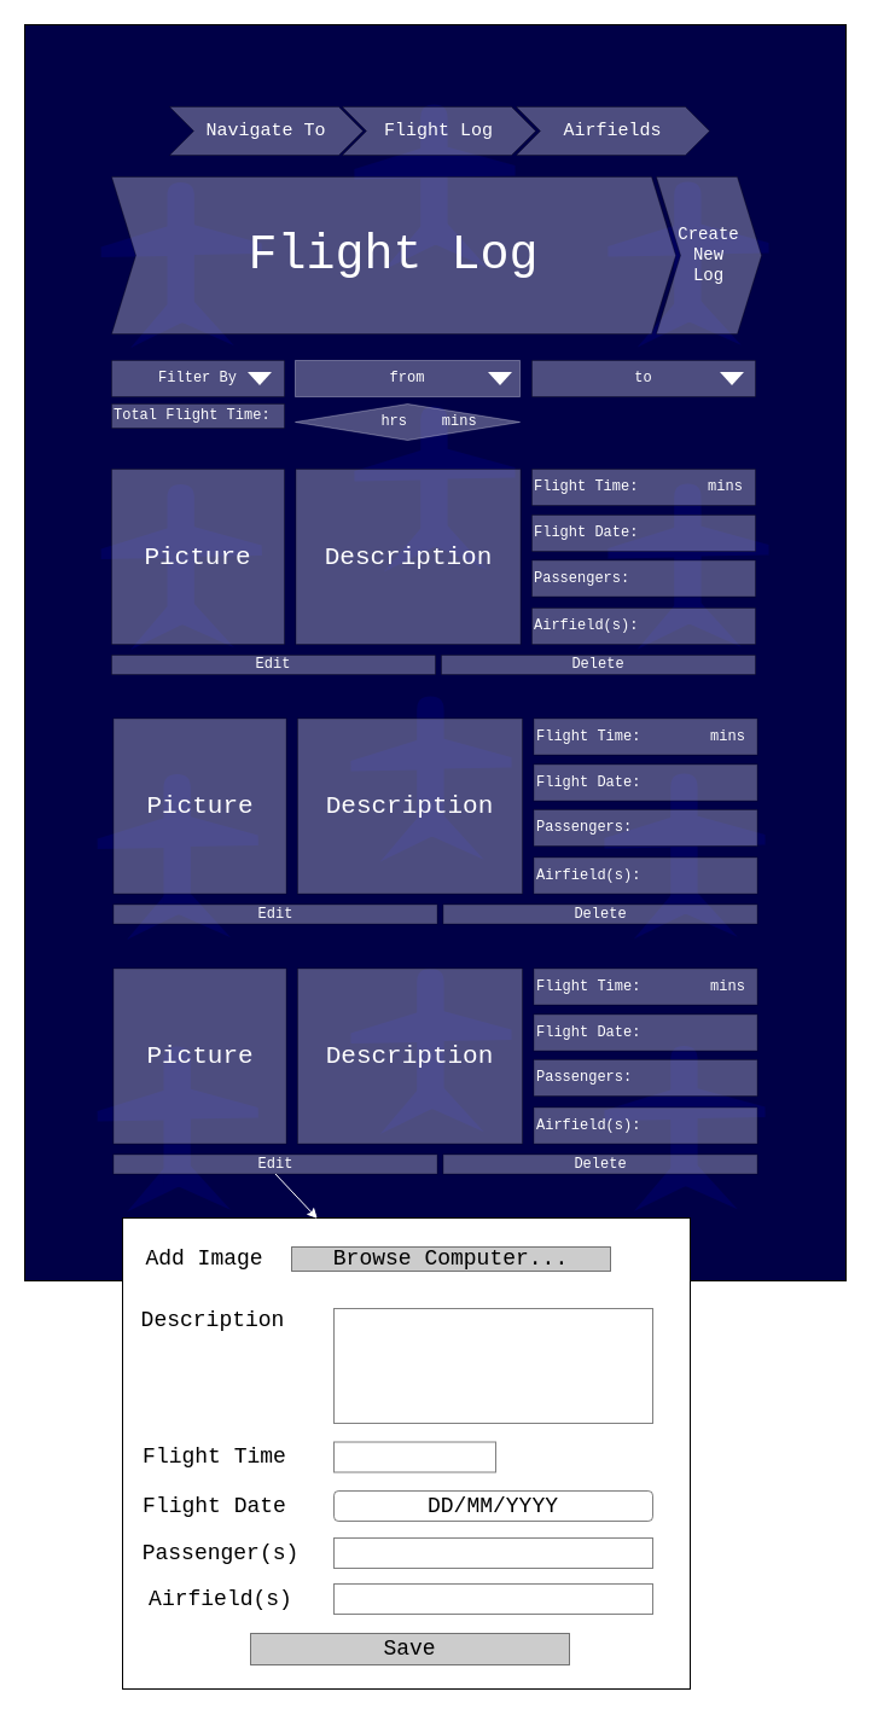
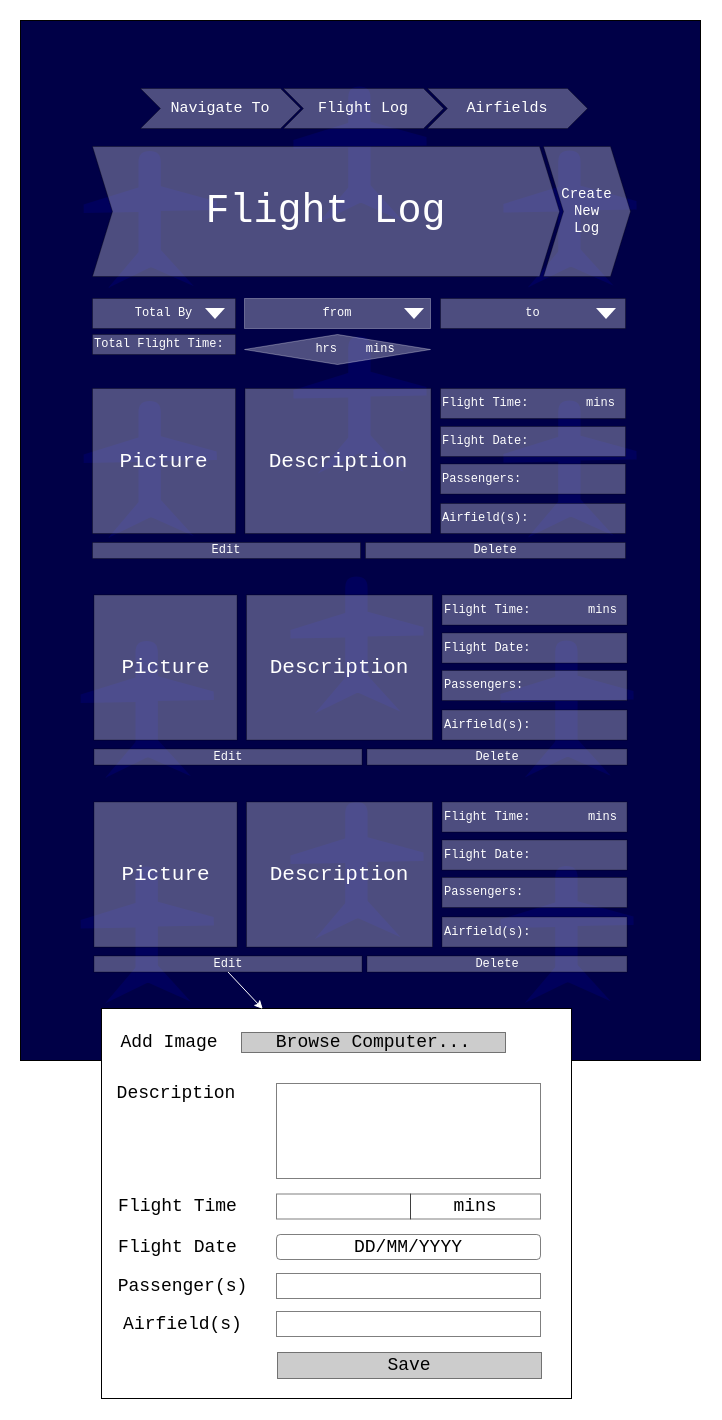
- <mxCell id="113" value="Filter By" parent="1" vertex="1" style="rounded=0;whiteSpace=wrap;html=1;labelBackgroundColor=none;fontFamily=Courier New;fontSize=12;fontColor=#FFFFFF;opacity=30;align=center;"><mxGeometry as="geometry" height="30" width="143" y="298" x="92" /></mxCell>
+ <mxCell id="113" value="Total By" parent="1" vertex="1" style="rounded=0;whiteSpace=wrap;html=1;labelBackgroundColor=none;fontFamily=Courier New;fontSize=12;fontColor=#FFFFFF;opacity=30;align=center;"><mxGeometry as="geometry" height="30" width="143" y="298" x="92" /></mxCell>
+ <mxCell id="99" value="mins" parent="1" vertex="1" style="rounded=0;whiteSpace=wrap;html=1;labelBackgroundColor=none;fillColor=none;fontFamily=Courier New;fontSize=18;fontColor=#000000;opacity=50;"><mxGeometry as="geometry" height="25" width="130" y="1193.5" x="410" /></mxCell>
- <mxCell id="118" value="Save" parent="1" vertex="1" style="rounded=0;whiteSpace=wrap;html=1;labelBackgroundColor=none;fontFamily=Courier New;fontSize=18;fontColor=#000000;opacity=50;fillColor=#999999;"><mxGeometry x="207" y="1352" as="geometry" height="26" width="264" /></mxCell>
+ <mxCell id="118" value="Save" parent="1" vertex="1" style="rounded=0;whiteSpace=wrap;html=1;labelBackgroundColor=none;fontFamily=Courier New;fontSize=18;fontColor=#000000;opacity=50;fillColor=#999999;"><mxGeometry as="geometry" height="26" width="264" y="1352" x="277" /></mxCell>
